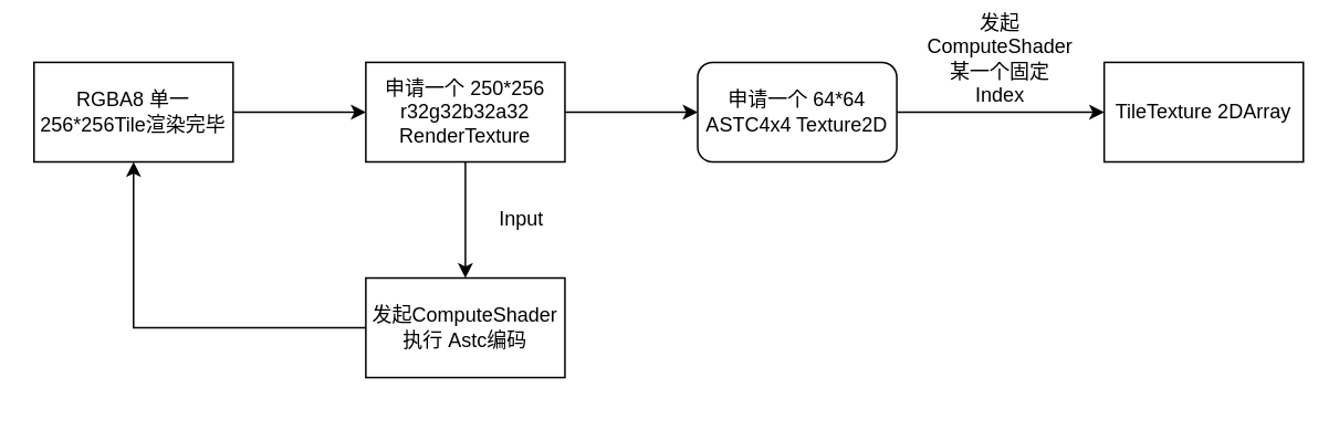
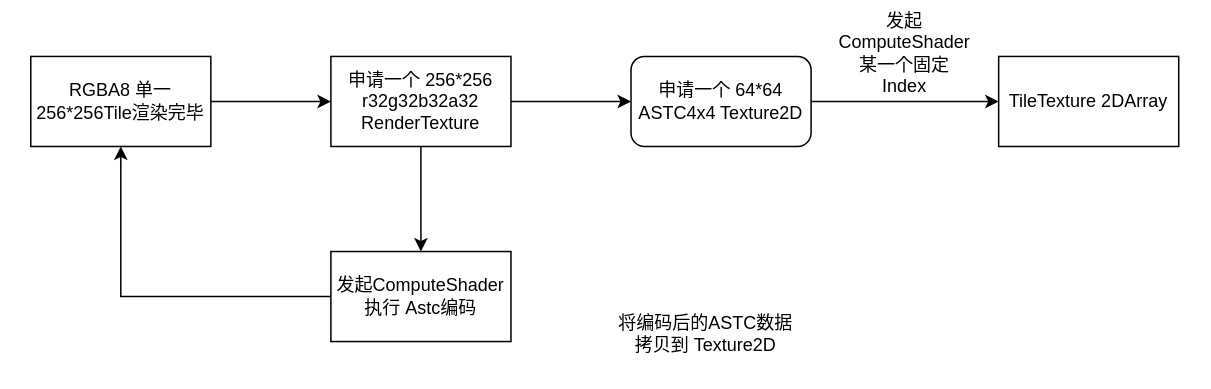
- <mxCell id="6" value="申请一个 250*256 r32g32b32a32 RenderTexture" style="whiteSpace=wrap;html=1;rounded=0;" vertex="1" parent="1"><mxGeometry x="220" y="37" width="120" height="60" as="geometry" /></mxCell>
+ <mxCell id="6" value="申请一个 256*256 r32g32b32a32 RenderTexture" style="whiteSpace=wrap;html=1;rounded=0;" vertex="1" parent="1"><mxGeometry x="220" y="37" width="120" height="60" as="geometry" /></mxCell>
- <mxCell id="11" value="Input" style="text;html=1;align=center;verticalAlign=middle;whiteSpace=wrap;rounded=0;" vertex="1" parent="1"><mxGeometry x="284" y="117" width="60" height="30" as="geometry" /></mxCell>
+ <mxCell id="12" value="将编码后的ASTC数据拷贝到 Texture2D" style="text;html=1;align=center;verticalAlign=middle;whiteSpace=wrap;rounded=0;" vertex="1" parent="1"><mxGeometry x="410" y="207" width="120" height="30" as="geometry" /></mxCell>
